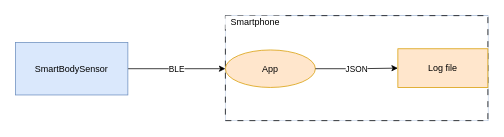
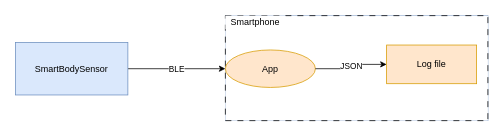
- <mxCell id="5" value="Log file" style="rounded=0;whiteSpace=wrap;html=1;fillColor=#ffe6cc;strokeColor=#d79b00;" vertex="1" parent="2"><mxGeometry x="230" y="44.211" width="120" height="51.579" as="geometry" /></mxCell>
+ <mxCell id="5" value="Log file" style="rounded=0;whiteSpace=wrap;html=1;fillColor=#ffe6cc;strokeColor=#d79b00;" vertex="1" parent="2"><mxGeometry x="215" y="39.211" width="120" height="51.579" as="geometry" /></mxCell>
